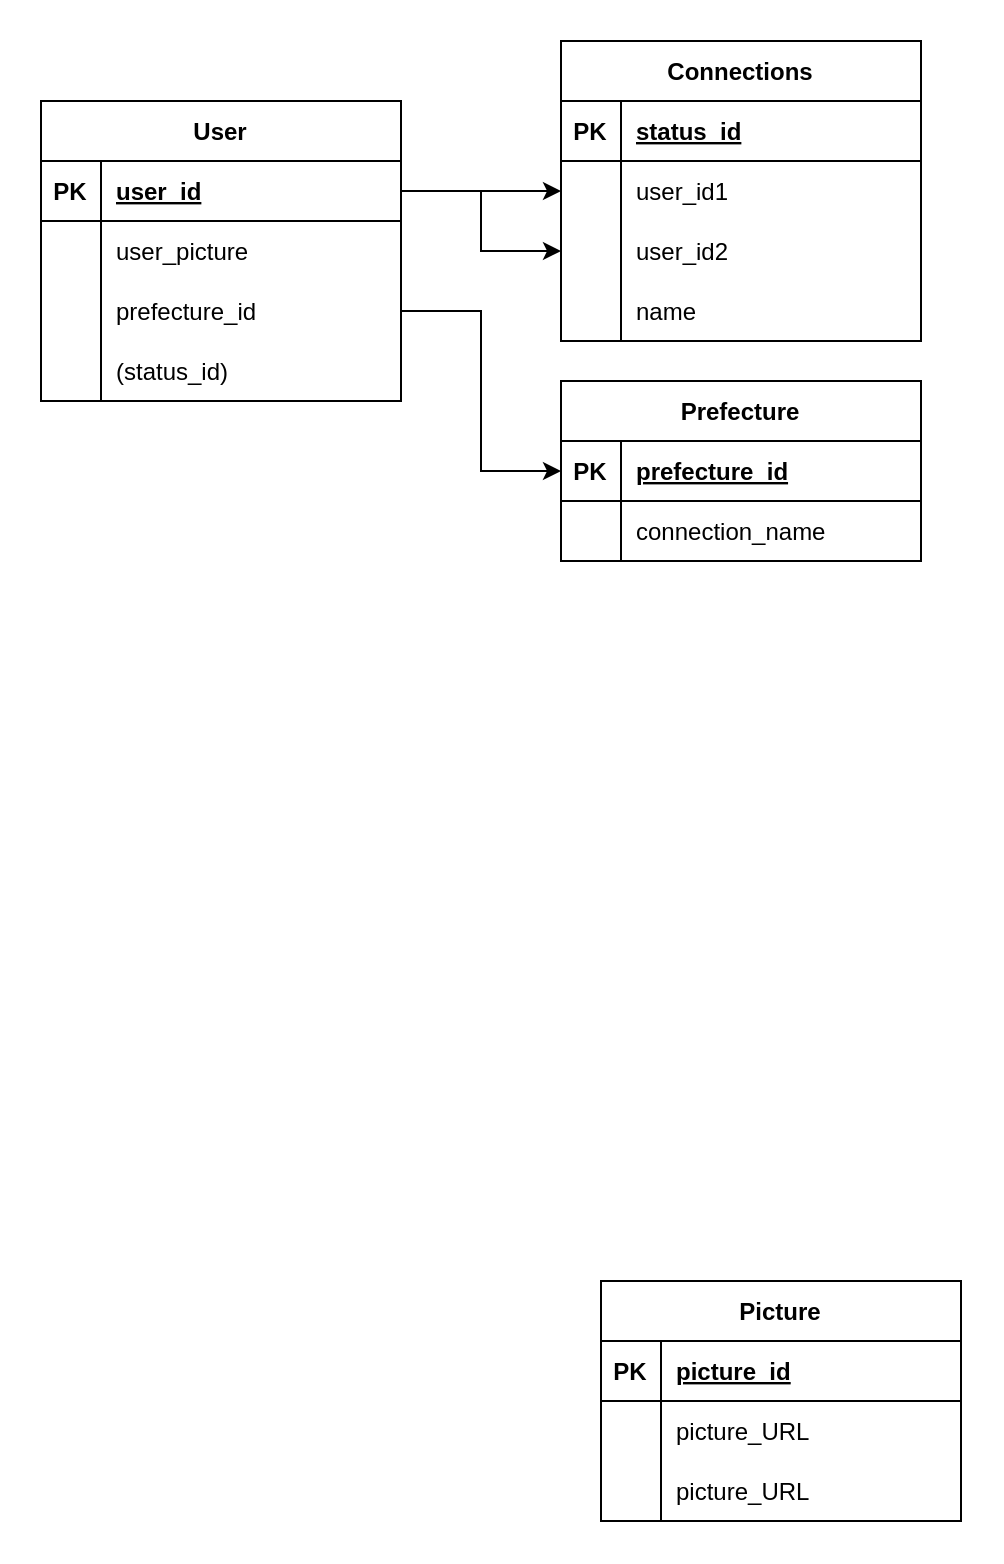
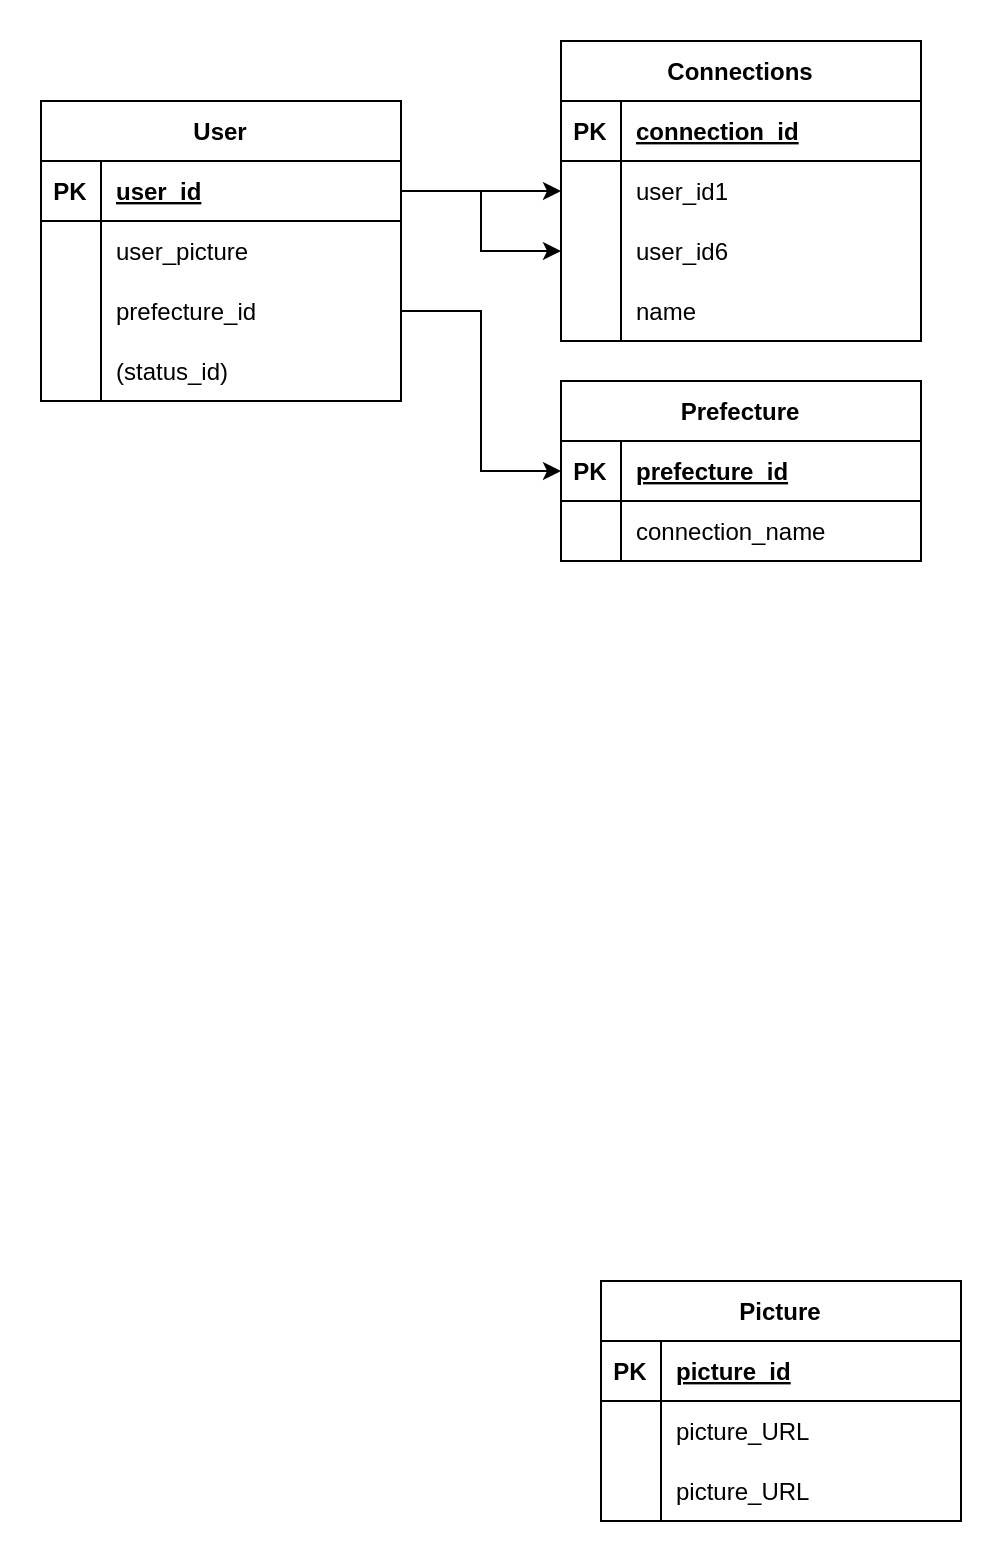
- <mxCell id="36" value="status_id" style="shape=partialRectangle;connectable=0;fillColor=none;top=0;left=0;bottom=0;right=0;align=left;spacingLeft=6;fontStyle=5;overflow=hidden;" parent="34" vertex="1"><mxGeometry x="30" width="150" height="30" as="geometry"><mxRectangle width="150" height="30" as="alternateBounds" /></mxGeometry></mxCell>
+ <mxCell id="36" value="connection_id" style="shape=partialRectangle;connectable=0;fillColor=none;top=0;left=0;bottom=0;right=0;align=left;spacingLeft=6;fontStyle=5;overflow=hidden;" parent="34" vertex="1"><mxGeometry x="30" width="150" height="30" as="geometry"><mxRectangle width="150" height="30" as="alternateBounds" /></mxGeometry></mxCell>
- <mxCell id="42" value="user_id2" style="shape=partialRectangle;connectable=0;fillColor=none;top=0;left=0;bottom=0;right=0;align=left;spacingLeft=6;overflow=hidden;" parent="40" vertex="1"><mxGeometry x="30" width="150" height="30" as="geometry"><mxRectangle width="150" height="30" as="alternateBounds" /></mxGeometry></mxCell>
+ <mxCell id="42" value="user_id6" style="shape=partialRectangle;connectable=0;fillColor=none;top=0;left=0;bottom=0;right=0;align=left;spacingLeft=6;overflow=hidden;" parent="40" vertex="1"><mxGeometry x="30" width="150" height="30" as="geometry"><mxRectangle width="150" height="30" as="alternateBounds" /></mxGeometry></mxCell>
